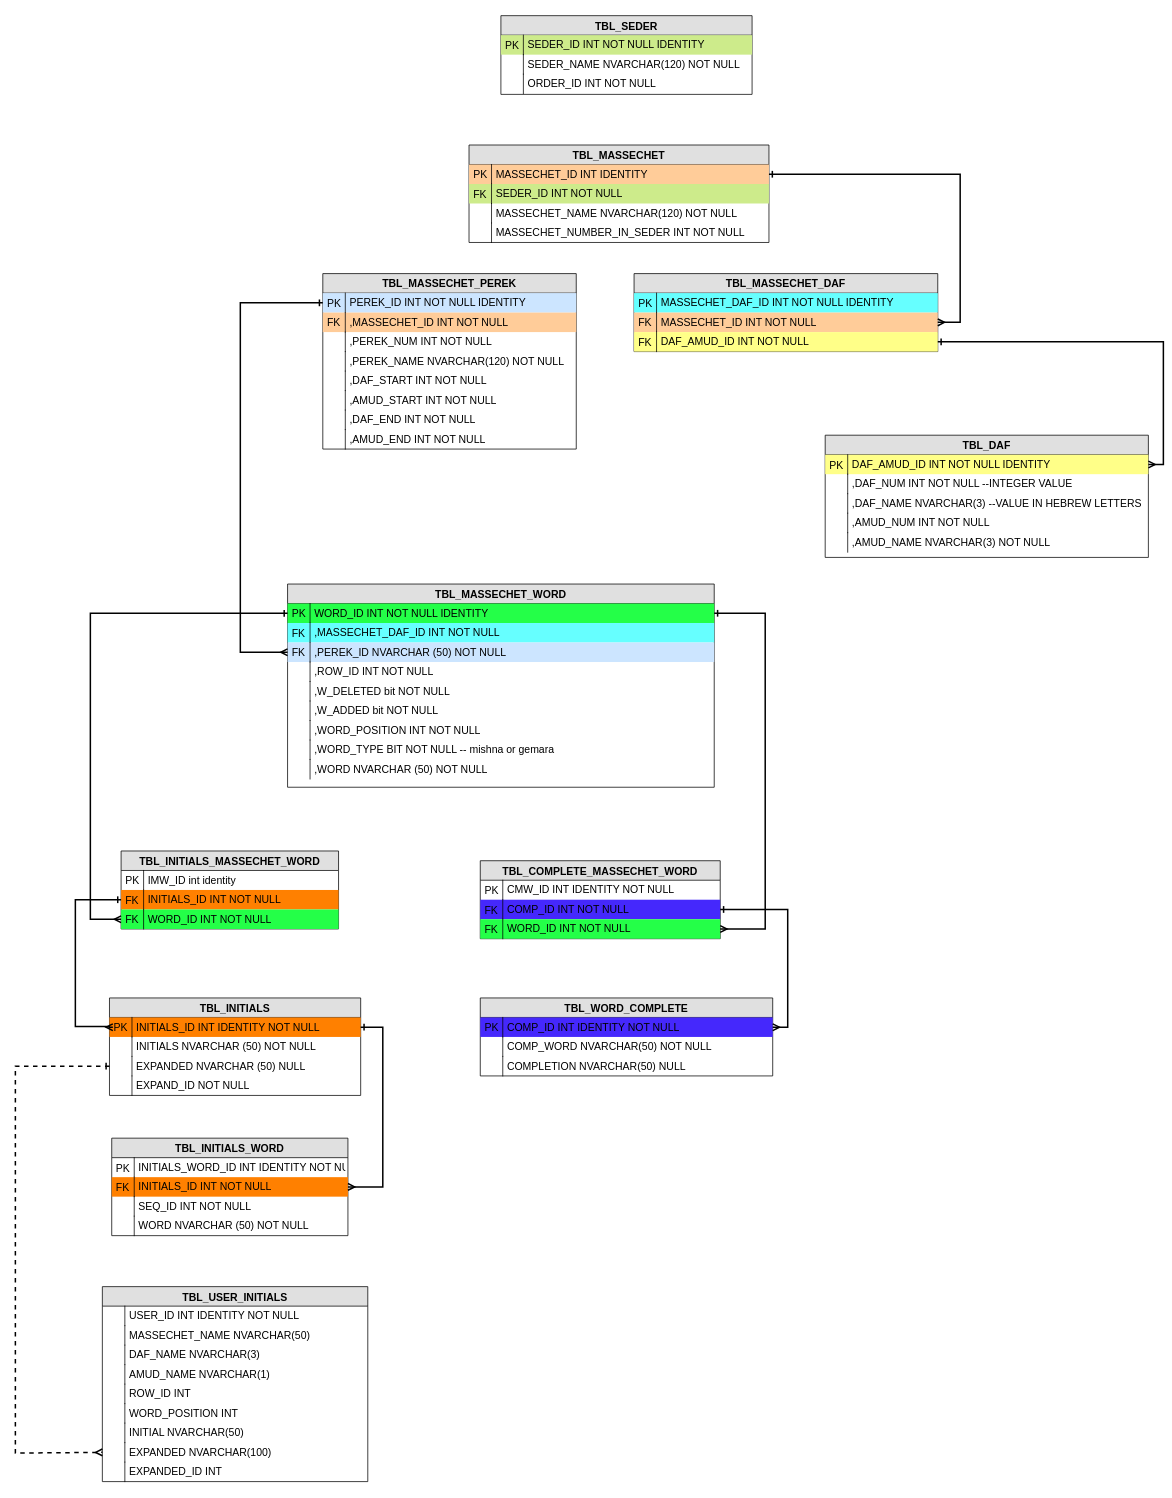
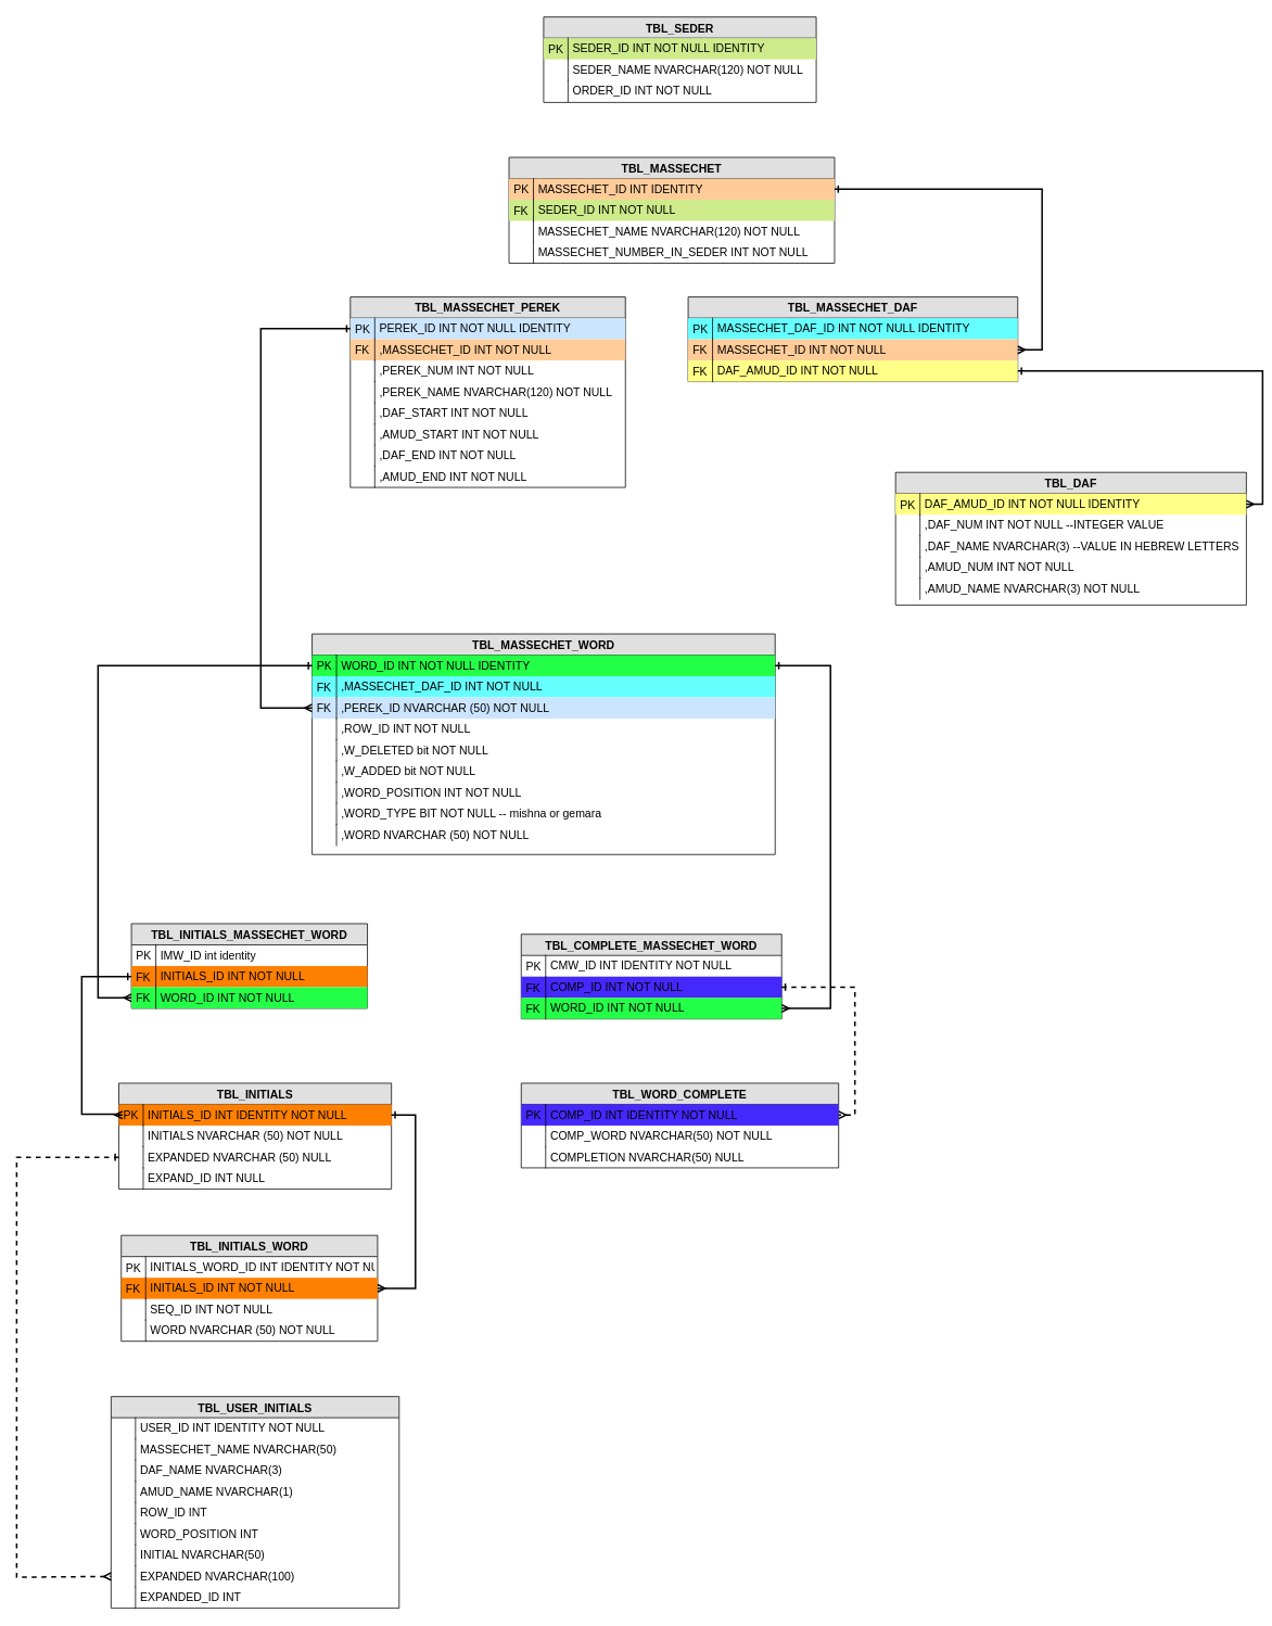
- <mxCell id="117" style="edgeStyle=orthogonalEdgeStyle;rounded=0;orthogonalLoop=1;jettySize=auto;html=1;exitX=1;exitY=0.5;exitDx=0;exitDy=0;entryX=1;entryY=0.5;entryDx=0;entryDy=0;startArrow=ERone;startFill=0;endArrow=ERmany;endFill=0;strokeWidth=2;" parent="1" source="110" target="94" edge="1"><mxGeometry relative="1" as="geometry" /></mxCell>
+ <mxCell id="117" style="edgeStyle=orthogonalEdgeStyle;rounded=0;orthogonalLoop=1;jettySize=auto;html=1;exitX=1;exitY=0.5;exitDx=0;exitDy=0;entryX=1;entryY=0.5;entryDx=0;entryDy=0;startArrow=ERone;startFill=0;endArrow=ERmany;endFill=0;strokeWidth=2;dashed=1;" parent="1" source="110" target="94" edge="1"><mxGeometry relative="1" as="geometry" /></mxCell>
- <mxCell id="82" value="EXPAND_ID NOT  NULL" style="shape=partialRectangle;top=0;left=0;right=0;bottom=0;align=left;verticalAlign=top;spacingTop=-2;fillColor=none;spacingLeft=34;spacingRight=4;overflow=hidden;rotatable=0;points=[[0,0.5],[1,0.5]];portConstraint=eastwest;dropTarget=0;fontSize=14;" parent="75" vertex="1"><mxGeometry y="104" width="335" height="26" as="geometry" /></mxCell>
+ <mxCell id="82" value="EXPAND_ID INT  NULL" style="shape=partialRectangle;top=0;left=0;right=0;bottom=0;align=left;verticalAlign=top;spacingTop=-2;fillColor=none;spacingLeft=34;spacingRight=4;overflow=hidden;rotatable=0;points=[[0,0.5],[1,0.5]];portConstraint=eastwest;dropTarget=0;fontSize=14;" parent="75" vertex="1"><mxGeometry y="104" width="335" height="26" as="geometry" /></mxCell>
